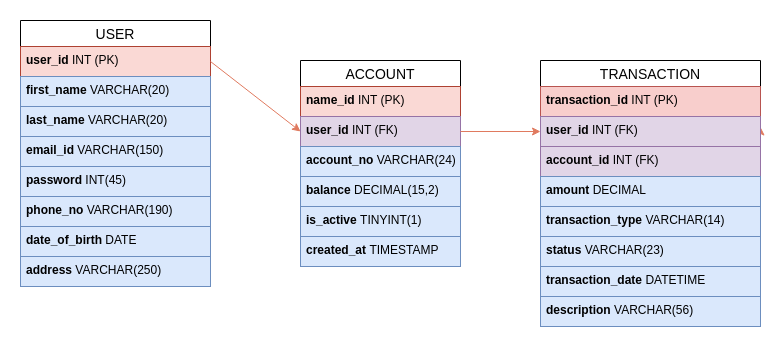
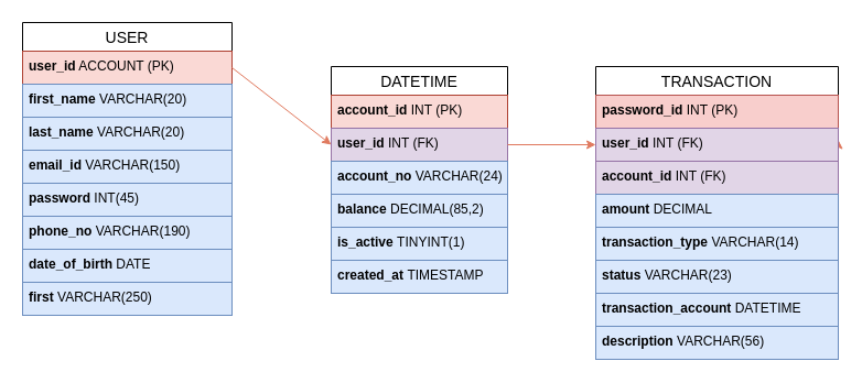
- <mxCell id="3" value="&lt;div&gt;&lt;b&gt;user_id&lt;/b&gt; INT (PK)&lt;/div&gt;" style="text;strokeColor=#ae4132;fillColor=#fad9d5;spacingLeft=4;spacingRight=4;overflow=hidden;rotatable=0;points=[[0,0.5],[1,0.5]];portConstraint=eastwest;fontSize=12;whiteSpace=wrap;html=1;labelBackgroundColor=none;" vertex="1" parent="2"><mxGeometry y="26" width="190" height="30" as="geometry" /></mxCell>
+ <mxCell id="3" value="&lt;div&gt;&lt;b&gt;user_id&lt;/b&gt; ACCOUNT (PK)&lt;/div&gt;" style="text;strokeColor=#ae4132;fillColor=#fad9d5;spacingLeft=4;spacingRight=4;overflow=hidden;rotatable=0;points=[[0,0.5],[1,0.5]];portConstraint=eastwest;fontSize=12;whiteSpace=wrap;html=1;labelBackgroundColor=none;" vertex="1" parent="2"><mxGeometry y="26" width="190" height="30" as="geometry" /></mxCell>
- <mxCell id="11" value="ACCOUNT" style="swimlane;fontStyle=0;childLayout=stackLayout;horizontal=1;startSize=26;horizontalStack=0;resizeParent=1;resizeParentMax=0;resizeLast=0;collapsible=1;marginBottom=0;align=center;fontSize=14;" vertex="1" parent="1"><mxGeometry x="300" y="60" width="160" height="206" as="geometry" /></mxCell>
+ <mxCell id="11" value="DATETIME" style="swimlane;fontStyle=0;childLayout=stackLayout;horizontal=1;startSize=26;horizontalStack=0;resizeParent=1;resizeParentMax=0;resizeLast=0;collapsible=1;marginBottom=0;align=center;fontSize=14;" vertex="1" parent="1"><mxGeometry x="300" y="60" width="160" height="206" as="geometry" /></mxCell>
- <mxCell id="12" value="&lt;b&gt;name_id &lt;/b&gt;INT (PK)" style="text;strokeColor=#ae4132;fillColor=#fad9d5;spacingLeft=4;spacingRight=4;overflow=hidden;rotatable=0;points=[[0,0.5],[1,0.5]];portConstraint=eastwest;fontSize=12;whiteSpace=wrap;html=1;" vertex="1" parent="11"><mxGeometry y="26" width="160" height="30" as="geometry" /></mxCell>
+ <mxCell id="12" value="&lt;b&gt;account_id &lt;/b&gt;INT (PK)" style="text;strokeColor=#ae4132;fillColor=#fad9d5;spacingLeft=4;spacingRight=4;overflow=hidden;rotatable=0;points=[[0,0.5],[1,0.5]];portConstraint=eastwest;fontSize=12;whiteSpace=wrap;html=1;" vertex="1" parent="11"><mxGeometry y="26" width="160" height="30" as="geometry" /></mxCell>
- <mxCell id="20" value="&lt;b&gt; transaction_id &lt;/b&gt;INT (PK)" style="text;strokeColor=#b85450;fillColor=#f8cecc;spacingLeft=4;spacingRight=4;overflow=hidden;rotatable=0;points=[[0,0.5],[1,0.5]];portConstraint=eastwest;fontSize=12;whiteSpace=wrap;html=1;" vertex="1" parent="19"><mxGeometry y="26" width="220" height="30" as="geometry" /></mxCell>
+ <mxCell id="20" value="&lt;b&gt; password_id &lt;/b&gt;INT (PK)" style="text;strokeColor=#b85450;fillColor=#f8cecc;spacingLeft=4;spacingRight=4;overflow=hidden;rotatable=0;points=[[0,0.5],[1,0.5]];portConstraint=eastwest;fontSize=12;whiteSpace=wrap;html=1;" vertex="1" parent="19"><mxGeometry y="26" width="220" height="30" as="geometry" /></mxCell>
- <mxCell id="15" value="&lt;b&gt;balance &lt;/b&gt;&lt;span class=&quot;hljs-type&quot;&gt;DECIMAL&lt;/span&gt;(&lt;span class=&quot;hljs-number&quot;&gt;15&lt;/span&gt;,&lt;span class=&quot;hljs-number&quot;&gt;2&lt;/span&gt;)" style="text;strokeColor=#6c8ebf;fillColor=#dae8fc;spacingLeft=4;spacingRight=4;overflow=hidden;rotatable=0;points=[[0,0.5],[1,0.5]];portConstraint=eastwest;fontSize=12;whiteSpace=wrap;html=1;" vertex="1" parent="11"><mxGeometry y="116" width="160" height="30" as="geometry" /></mxCell>
+ <mxCell id="15" value="&lt;b&gt;balance &lt;/b&gt;&lt;span class=&quot;hljs-type&quot;&gt;DECIMAL&lt;/span&gt;(&lt;span class=&quot;hljs-number&quot;&gt;85&lt;/span&gt;,&lt;span class=&quot;hljs-number&quot;&gt;2&lt;/span&gt;)" style="text;strokeColor=#6c8ebf;fillColor=#dae8fc;spacingLeft=4;spacingRight=4;overflow=hidden;rotatable=0;points=[[0,0.5],[1,0.5]];portConstraint=eastwest;fontSize=12;whiteSpace=wrap;html=1;" vertex="1" parent="11"><mxGeometry y="116" width="160" height="30" as="geometry" /></mxCell>
- <mxCell id="10" value="&lt;b&gt;address &lt;/b&gt;VARCHAR(250)" style="text;strokeColor=#6c8ebf;fillColor=#dae8fc;spacingLeft=4;spacingRight=4;overflow=hidden;rotatable=0;points=[[0,0.5],[1,0.5]];portConstraint=eastwest;fontSize=12;whiteSpace=wrap;html=1;labelBackgroundColor=none;" vertex="1" parent="2"><mxGeometry y="236" width="190" height="30" as="geometry" /></mxCell>
+ <mxCell id="10" value="&lt;b&gt;first &lt;/b&gt;VARCHAR(250)" style="text;strokeColor=#6c8ebf;fillColor=#dae8fc;spacingLeft=4;spacingRight=4;overflow=hidden;rotatable=0;points=[[0,0.5],[1,0.5]];portConstraint=eastwest;fontSize=12;whiteSpace=wrap;html=1;labelBackgroundColor=none;" vertex="1" parent="2"><mxGeometry y="236" width="190" height="30" as="geometry" /></mxCell>
- <mxCell id="27" value="&lt;b&gt;transaction_date &lt;/b&gt;DATETIME" style="text;strokeColor=#6c8ebf;fillColor=#dae8fc;spacingLeft=4;spacingRight=4;overflow=hidden;rotatable=0;points=[[0,0.5],[1,0.5]];portConstraint=eastwest;fontSize=12;whiteSpace=wrap;html=1;" vertex="1" parent="19"><mxGeometry y="206" width="220" height="30" as="geometry" /></mxCell>
+ <mxCell id="27" value="&lt;b&gt;transaction_account &lt;/b&gt;DATETIME" style="text;strokeColor=#6c8ebf;fillColor=#dae8fc;spacingLeft=4;spacingRight=4;overflow=hidden;rotatable=0;points=[[0,0.5],[1,0.5]];portConstraint=eastwest;fontSize=12;whiteSpace=wrap;html=1;" vertex="1" parent="19"><mxGeometry y="206" width="220" height="30" as="geometry" /></mxCell>
